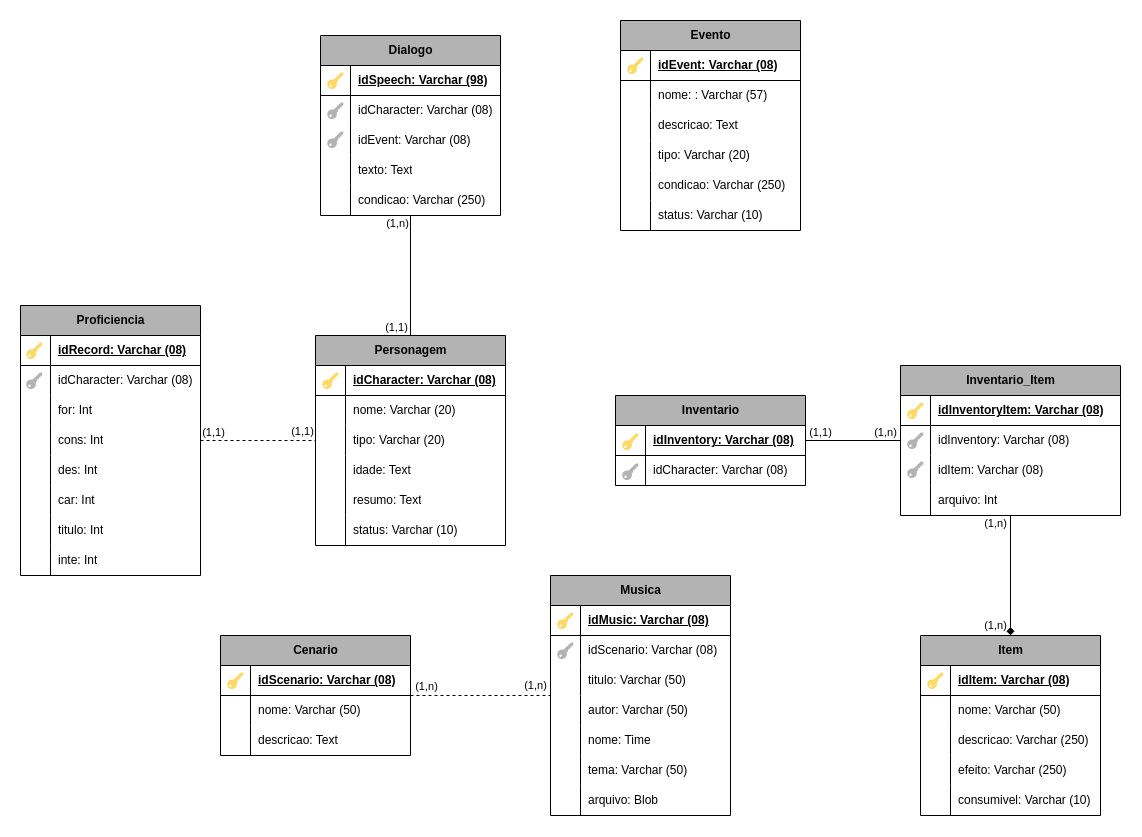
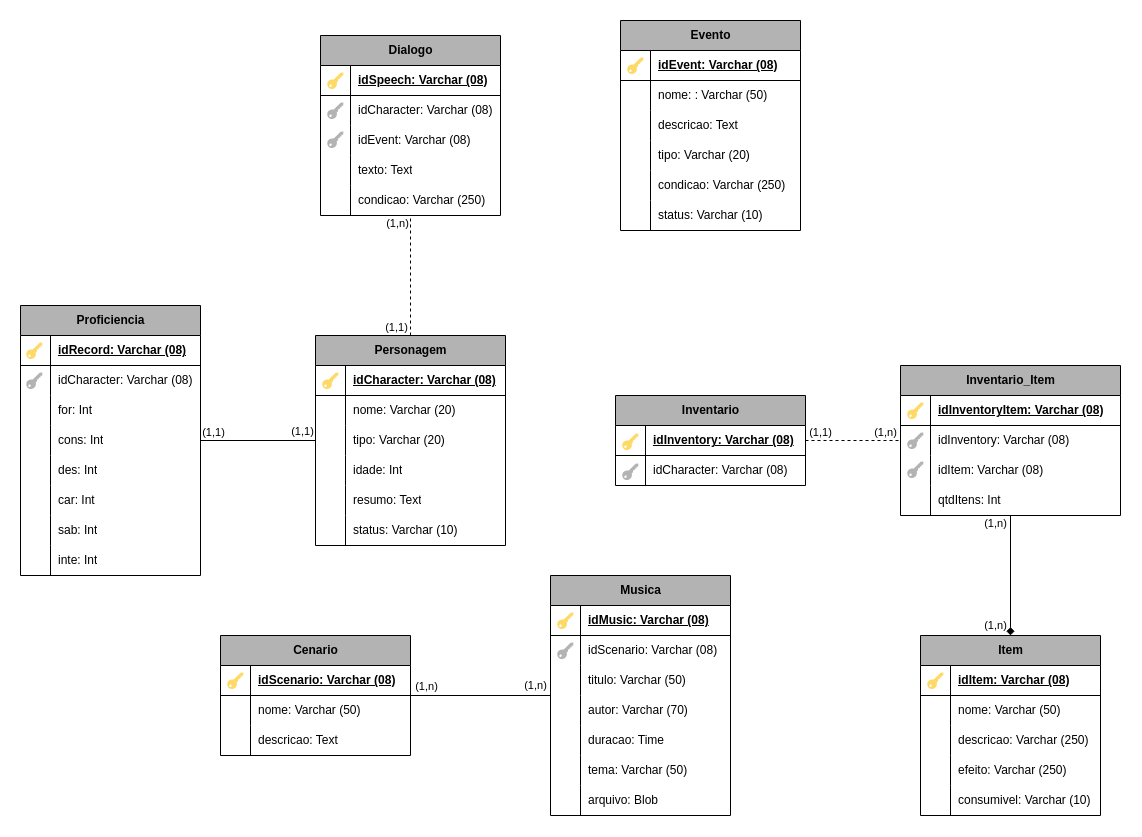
- <mxCell id="109" value="idSpeech: Varchar (98)" style="shape=partialRectangle;connectable=0;fillColor=none;top=0;left=0;bottom=0;right=0;align=left;spacingLeft=6;fontStyle=5;overflow=hidden;whiteSpace=wrap;html=1;" parent="107" vertex="1"><mxGeometry x="30" width="150" height="30" as="geometry"><mxRectangle width="150" height="30" as="alternateBounds" /></mxGeometry></mxCell>
+ <mxCell id="109" value="idSpeech: Varchar (08)" style="shape=partialRectangle;connectable=0;fillColor=none;top=0;left=0;bottom=0;right=0;align=left;spacingLeft=6;fontStyle=5;overflow=hidden;whiteSpace=wrap;html=1;" parent="107" vertex="1"><mxGeometry x="30" width="150" height="30" as="geometry"><mxRectangle width="150" height="30" as="alternateBounds" /></mxGeometry></mxCell>
- <mxCell id="93" value="nome: : Varchar (57)" style="shape=partialRectangle;connectable=0;fillColor=none;top=0;left=0;bottom=0;right=0;align=left;spacingLeft=6;overflow=hidden;whiteSpace=wrap;html=1;" parent="91" vertex="1"><mxGeometry x="30" width="150" height="30" as="geometry"><mxRectangle width="150" height="30" as="alternateBounds" /></mxGeometry></mxCell>
+ <mxCell id="93" value="nome: : Varchar (50)" style="shape=partialRectangle;connectable=0;fillColor=none;top=0;left=0;bottom=0;right=0;align=left;spacingLeft=6;overflow=hidden;whiteSpace=wrap;html=1;" parent="91" vertex="1"><mxGeometry x="30" width="150" height="30" as="geometry"><mxRectangle width="150" height="30" as="alternateBounds" /></mxGeometry></mxCell>
- <mxCell id="65" style="edgeStyle=orthogonalEdgeStyle;rounded=0;orthogonalLoop=1;jettySize=auto;html=1;endArrow=none;startFill=0;" edge="1" parent="1" source="68" target="106"><mxGeometry relative="1" as="geometry" /></mxCell>
+ <mxCell id="65" style="edgeStyle=orthogonalEdgeStyle;rounded=0;orthogonalLoop=1;jettySize=auto;html=1;endArrow=none;startFill=0;dashed=1;" edge="1" parent="1" source="68" target="106"><mxGeometry relative="1" as="geometry" /></mxCell>
- <mxCell id="24" style="edgeStyle=orthogonalEdgeStyle;rounded=0;orthogonalLoop=1;jettySize=auto;html=1;endArrow=none;startFill=0;dashed=1;" edge="1" parent="1" source="27" target="68"><mxGeometry relative="1" as="geometry" /></mxCell>
+ <mxCell id="24" style="edgeStyle=orthogonalEdgeStyle;rounded=0;orthogonalLoop=1;jettySize=auto;html=1;endArrow=none;startFill=0;" edge="1" parent="1" source="27" target="68"><mxGeometry relative="1" as="geometry" /></mxCell>
- <mxCell id="138" style="edgeStyle=orthogonalEdgeStyle;rounded=0;orthogonalLoop=1;jettySize=auto;html=1;endArrow=none;startFill=0;" edge="1" parent="1" source="141" target="151"><mxGeometry relative="1" as="geometry" /></mxCell>
+ <mxCell id="138" style="edgeStyle=orthogonalEdgeStyle;rounded=0;orthogonalLoop=1;jettySize=auto;html=1;endArrow=none;startFill=0;dashed=1;" edge="1" parent="1" source="141" target="151"><mxGeometry relative="1" as="geometry" /></mxCell>
- <mxCell id="80" value="idade: Text" style="shape=partialRectangle;connectable=0;fillColor=none;top=0;left=0;bottom=0;right=0;align=left;spacingLeft=6;overflow=hidden;whiteSpace=wrap;html=1;" parent="78" vertex="1"><mxGeometry x="30" width="160" height="30" as="geometry"><mxRectangle width="160" height="30" as="alternateBounds" /></mxGeometry></mxCell>
+ <mxCell id="80" value="idade: Int" style="shape=partialRectangle;connectable=0;fillColor=none;top=0;left=0;bottom=0;right=0;align=left;spacingLeft=6;overflow=hidden;whiteSpace=wrap;html=1;" parent="78" vertex="1"><mxGeometry x="30" width="160" height="30" as="geometry"><mxRectangle width="160" height="30" as="alternateBounds" /></mxGeometry></mxCell>
- <mxCell id="163" value="arquivo: Int" style="shape=partialRectangle;connectable=0;fillColor=none;top=0;left=0;bottom=0;right=0;align=left;spacingLeft=6;overflow=hidden;whiteSpace=wrap;html=1;" parent="161" vertex="1"><mxGeometry x="30" width="190" height="30" as="geometry"><mxRectangle width="190" height="30" as="alternateBounds" /></mxGeometry></mxCell>
+ <mxCell id="163" value="qtdItens: Int" style="shape=partialRectangle;connectable=0;fillColor=none;top=0;left=0;bottom=0;right=0;align=left;spacingLeft=6;overflow=hidden;whiteSpace=wrap;html=1;" parent="161" vertex="1"><mxGeometry x="30" width="190" height="30" as="geometry"><mxRectangle width="190" height="30" as="alternateBounds" /></mxGeometry></mxCell>
- <mxCell id="48" value="titulo: Int" style="shape=partialRectangle;connectable=0;fillColor=none;top=0;left=0;bottom=0;right=0;align=left;spacingLeft=6;overflow=hidden;whiteSpace=wrap;html=1;" parent="46" vertex="1"><mxGeometry x="30" width="150" height="30" as="geometry"><mxRectangle width="150" height="30" as="alternateBounds" /></mxGeometry></mxCell>
+ <mxCell id="48" value="sab: Int" style="shape=partialRectangle;connectable=0;fillColor=none;top=0;left=0;bottom=0;right=0;align=left;spacingLeft=6;overflow=hidden;whiteSpace=wrap;html=1;" parent="46" vertex="1"><mxGeometry x="30" width="150" height="30" as="geometry"><mxRectangle width="150" height="30" as="alternateBounds" /></mxGeometry></mxCell>
- <mxCell id="52" style="edgeStyle=orthogonalEdgeStyle;rounded=0;orthogonalLoop=1;jettySize=auto;html=1;endArrow=none;startFill=0;dashed=1;" edge="1" parent="1" source="55" target="2"><mxGeometry relative="1" as="geometry" /></mxCell>
+ <mxCell id="52" style="edgeStyle=orthogonalEdgeStyle;rounded=0;orthogonalLoop=1;jettySize=auto;html=1;endArrow=none;startFill=0;" edge="1" parent="1" source="55" target="2"><mxGeometry relative="1" as="geometry" /></mxCell>
- <mxCell id="14" value="autor: Varchar (50)" style="shape=partialRectangle;connectable=0;fillColor=none;top=0;left=0;bottom=0;right=0;align=left;spacingLeft=6;overflow=hidden;whiteSpace=wrap;html=1;" vertex="1" parent="12"><mxGeometry x="30" width="150" height="30" as="geometry"><mxRectangle width="150" height="30" as="alternateBounds" /></mxGeometry></mxCell>
+ <mxCell id="14" value="autor: Varchar (70)" style="shape=partialRectangle;connectable=0;fillColor=none;top=0;left=0;bottom=0;right=0;align=left;spacingLeft=6;overflow=hidden;whiteSpace=wrap;html=1;" vertex="1" parent="12"><mxGeometry x="30" width="150" height="30" as="geometry"><mxRectangle width="150" height="30" as="alternateBounds" /></mxGeometry></mxCell>
- <mxCell id="17" value="nome: Time" style="shape=partialRectangle;connectable=0;fillColor=none;top=0;left=0;bottom=0;right=0;align=left;spacingLeft=6;overflow=hidden;whiteSpace=wrap;html=1;" parent="15" vertex="1"><mxGeometry x="30" width="150" height="30" as="geometry"><mxRectangle width="150" height="30" as="alternateBounds" /></mxGeometry></mxCell>
+ <mxCell id="17" value="duracao: Time" style="shape=partialRectangle;connectable=0;fillColor=none;top=0;left=0;bottom=0;right=0;align=left;spacingLeft=6;overflow=hidden;whiteSpace=wrap;html=1;" parent="15" vertex="1"><mxGeometry x="30" width="150" height="30" as="geometry"><mxRectangle width="150" height="30" as="alternateBounds" /></mxGeometry></mxCell>
